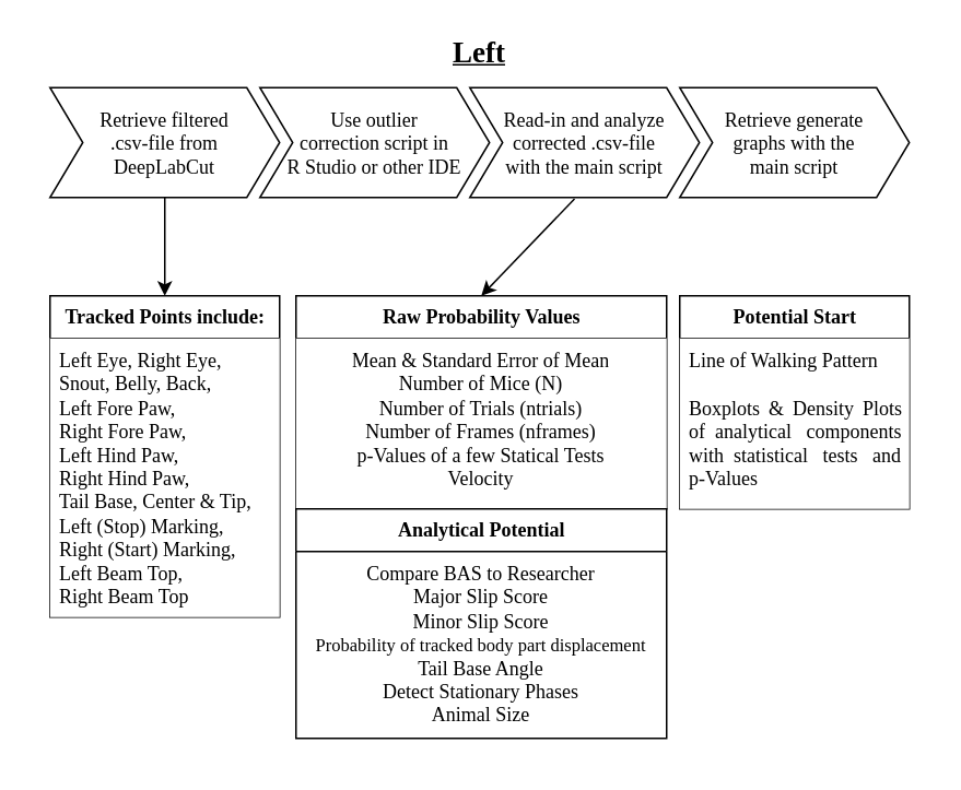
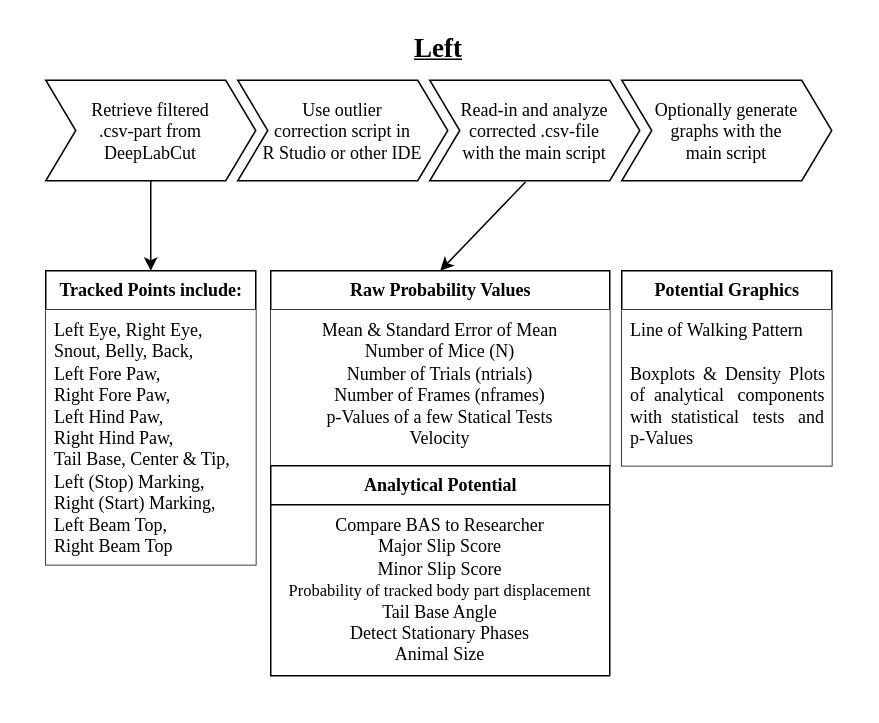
- <mxCell id="5" value="&lt;div&gt;Retrieve filtered&lt;/div&gt;&lt;div&gt;.csv-file from&lt;/div&gt;&lt;div&gt;DeepLabCut&lt;/div&gt;" style="shape=step;perimeter=stepPerimeter;fixedSize=1;points=[];whiteSpace=wrap;html=1;fillStyle=solid;strokeColor=#000000;fontFamily=Times New Roman;fontColor=#000000;fillColor=#FFFFFF;" vertex="1" parent="4"><mxGeometry x="10" y="33" width="140" height="67" as="geometry" /></mxCell>
+ <mxCell id="5" value="&lt;div&gt;Retrieve filtered&lt;/div&gt;&lt;div&gt;.csv-part from&lt;/div&gt;&lt;div&gt;DeepLabCut&lt;/div&gt;" style="shape=step;perimeter=stepPerimeter;fixedSize=1;points=[];whiteSpace=wrap;html=1;fillStyle=solid;strokeColor=#000000;fontFamily=Times New Roman;fontColor=#000000;fillColor=#FFFFFF;" vertex="1" parent="4"><mxGeometry x="10" y="33" width="140" height="67" as="geometry" /></mxCell>
- <mxCell id="8" value="&lt;div&gt;Retrieve generate&lt;/div&gt;&lt;div&gt;graphs with the&lt;/div&gt;&lt;div&gt;main script&lt;/div&gt;" style="shape=step;perimeter=stepPerimeter;fixedSize=1;points=[];whiteSpace=wrap;html=1;fillStyle=solid;strokeColor=#000000;fontFamily=Times New Roman;fontColor=#000000;fillColor=#FFFFFF;" vertex="1" parent="4"><mxGeometry x="394" y="33" width="140" height="67" as="geometry" /></mxCell>
+ <mxCell id="8" value="&lt;div&gt;Optionally generate&lt;/div&gt;&lt;div&gt;graphs with the&lt;/div&gt;&lt;div&gt;main script&lt;/div&gt;" style="shape=step;perimeter=stepPerimeter;fixedSize=1;points=[];whiteSpace=wrap;html=1;fillStyle=solid;strokeColor=#000000;fontFamily=Times New Roman;fontColor=#000000;fillColor=#FFFFFF;" vertex="1" parent="4"><mxGeometry x="394" y="33" width="140" height="67" as="geometry" /></mxCell>
- <mxCell id="14" value="&lt;b&gt;Potential Start&lt;/b&gt;" style="swimlane;fontStyle=0;childLayout=stackLayout;horizontal=1;startSize=26;fillColor=#FFFFFF;horizontalStack=0;resizeParent=1;resizeParentMax=0;resizeLast=0;collapsible=1;marginBottom=0;html=1;labelBackgroundColor=#FFFFFF;fillStyle=solid;strokeColor=#000000;fontFamily=Times New Roman;fontColor=#000000;container=0;" vertex="1" parent="13"><mxGeometry width="140" height="130" as="geometry" /></mxCell>
+ <mxCell id="14" value="&lt;b&gt;Potential Graphics&lt;/b&gt;" style="swimlane;fontStyle=0;childLayout=stackLayout;horizontal=1;startSize=26;fillColor=#FFFFFF;horizontalStack=0;resizeParent=1;resizeParentMax=0;resizeLast=0;collapsible=1;marginBottom=0;html=1;labelBackgroundColor=#FFFFFF;fillStyle=solid;strokeColor=#000000;fontFamily=Times New Roman;fontColor=#000000;container=0;" vertex="1" parent="13"><mxGeometry width="140" height="130" as="geometry" /></mxCell>
